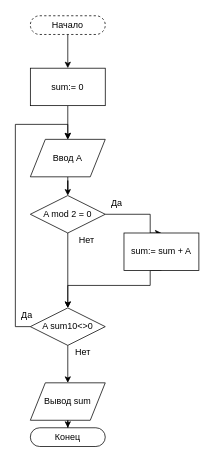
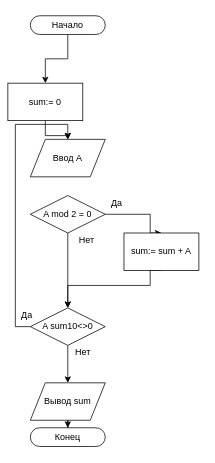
- <mxCell id="3" value="Начало" style="rounded=1;whiteSpace=wrap;html=1;arcSize=50;dashed=1;" parent="1" vertex="1"><mxGeometry x="40" y="20" width="100" height="25" as="geometry" /></mxCell>
+ <mxCell id="3" value="Начало" style="rounded=1;whiteSpace=wrap;html=1;arcSize=50;" parent="1" vertex="1"><mxGeometry x="40" y="20" width="100" height="25" as="geometry" /></mxCell>
- <mxCell id="5" value="sum:= 0" style="rounded=0;whiteSpace=wrap;html=1;" parent="1" vertex="1"><mxGeometry x="40" y="90" width="100" height="50" as="geometry" /></mxCell>
+ <mxCell id="5" value="sum:= 0" style="rounded=0;whiteSpace=wrap;html=1;" parent="1" vertex="1"><mxGeometry x="10" y="110" width="100" height="50" as="geometry" /></mxCell>
- <mxCell id="6" style="edgeStyle=orthogonalEdgeStyle;rounded=0;orthogonalLoop=1;jettySize=auto;html=1;" parent="1" source="7" target="10" edge="1"><mxGeometry relative="1" as="geometry" /></mxCell>
